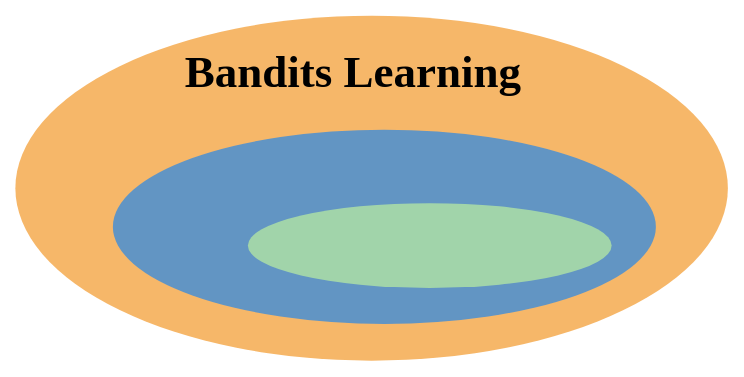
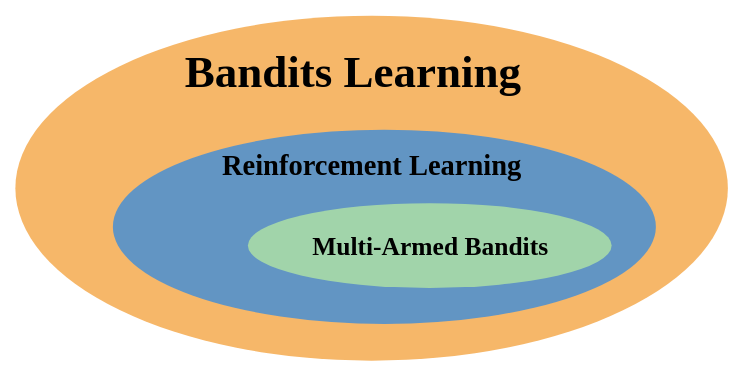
+ <mxCell id="6" value="&lt;div style=&quot;font-size: 38px&quot;&gt;&lt;font style=&quot;font-size: 38px&quot; face=&quot;Garamond&quot;&gt;&lt;b&gt;Reinforcement Learning&lt;/b&gt;&lt;/font&gt;&lt;/div&gt;" style="text;html=1;resizable=0;autosize=1;align=center;verticalAlign=middle;points=[];fillColor=none;strokeColor=none;rounded=0;" vertex="1" parent="1"><mxGeometry x="275" y="210" width="440" height="20" as="geometry" /></mxCell>
+ <mxCell id="7" value="&lt;div style=&quot;font-size: 34px&quot;&gt;&lt;font style=&quot;font-size: 34px&quot; face=&quot;Garamond&quot;&gt;&lt;b&gt;Multi-Armed Bandits&lt;br&gt;&lt;/b&gt;&lt;/font&gt;&lt;/div&gt;" style="text;html=1;resizable=0;autosize=1;align=center;verticalAlign=middle;points=[];fillColor=none;strokeColor=none;rounded=0;" vertex="1" parent="1"><mxGeometry x="397.5" y="316.5" width="350" height="20" as="geometry" /></mxCell>
